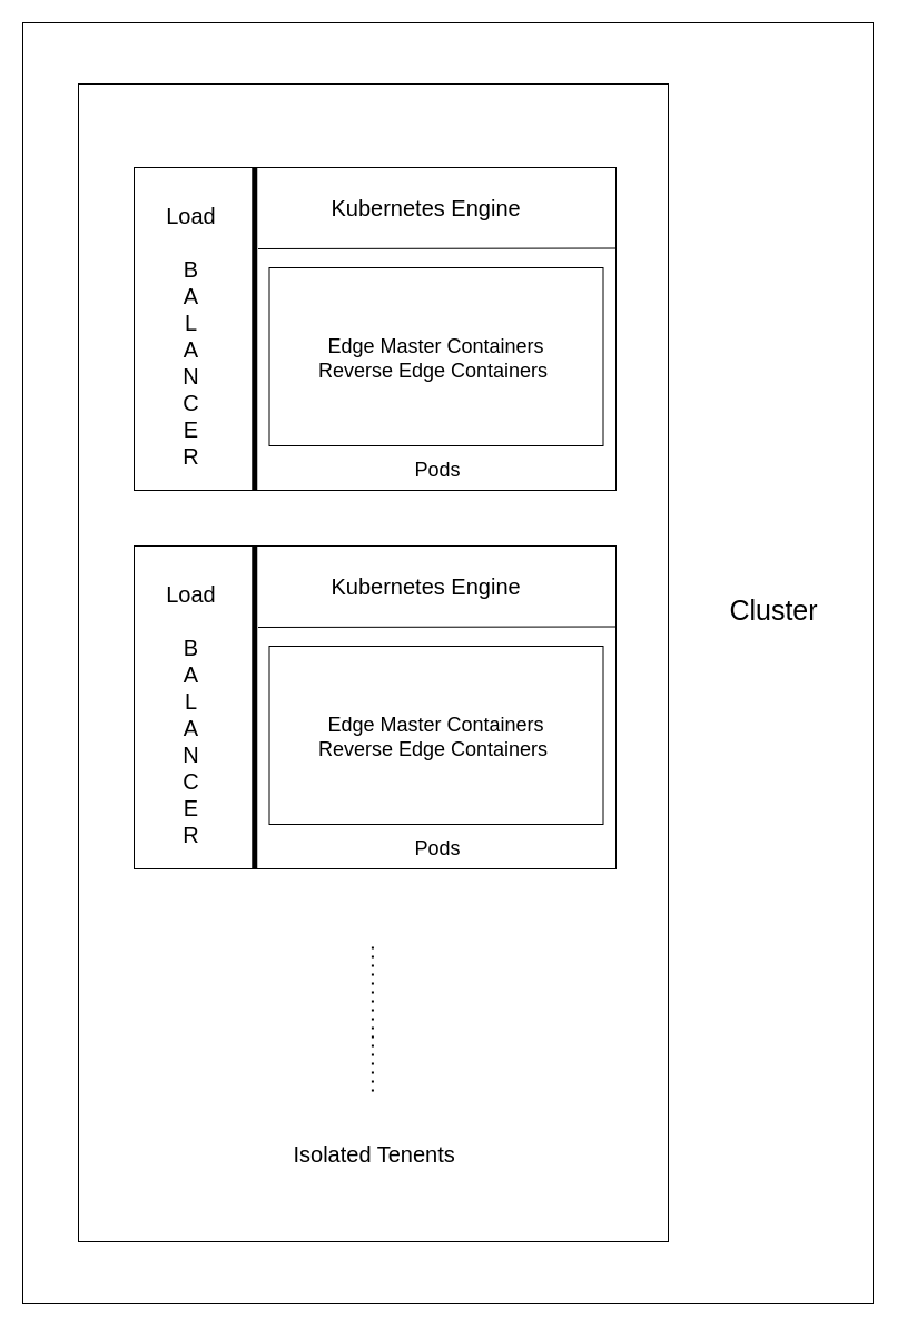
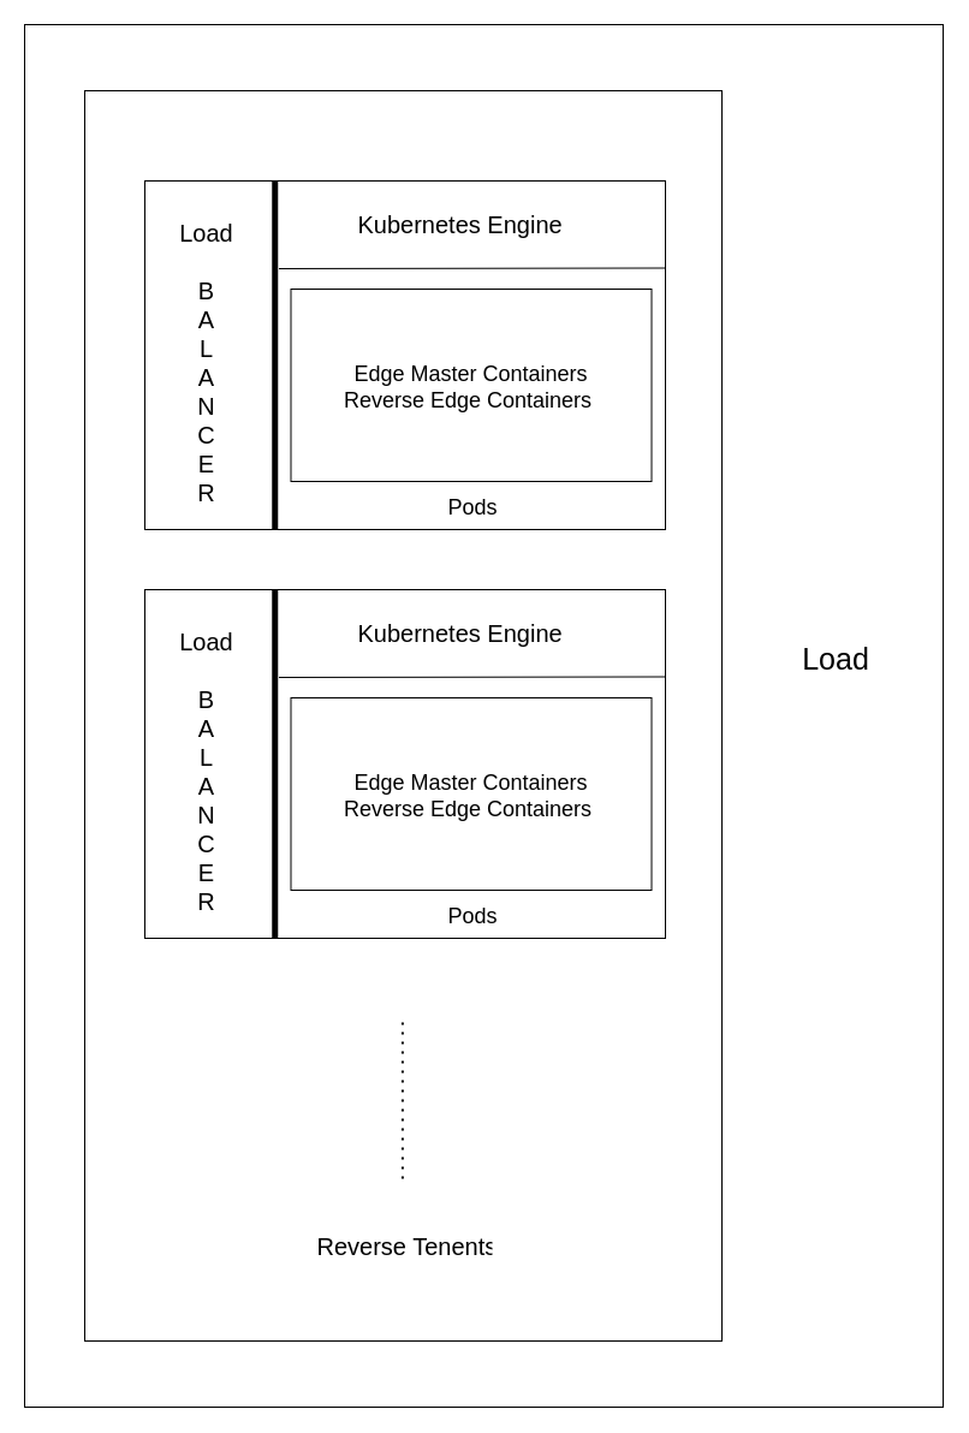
- <mxCell id="15" value="Cluster" style="text;strokeColor=none;fillColor=none;align=center;verticalAlign=middle;spacingLeft=4;spacingRight=4;overflow=hidden;points=[[0,0.5],[1,0.5]];portConstraint=eastwest;rotatable=0;fontSize=25;" parent="1" vertex="1"><mxGeometry x="630" y="500" width="130" height="90" as="geometry" /></mxCell>
+ <mxCell id="15" value="Load" style="text;strokeColor=none;fillColor=none;align=center;verticalAlign=middle;spacingLeft=4;spacingRight=4;overflow=hidden;points=[[0,0.5],[1,0.5]];portConstraint=eastwest;rotatable=0;fontSize=25;" parent="1" vertex="1"><mxGeometry x="630" y="500" width="130" height="90" as="geometry" /></mxCell>
- <mxCell id="5" value="Isolated Tenents" style="text;strokeColor=none;fillColor=none;align=left;verticalAlign=middle;spacingLeft=4;spacingRight=4;overflow=hidden;points=[[0,0.5],[1,0.5]];portConstraint=eastwest;rotatable=0;fontSize=20;" parent="1" vertex="1"><mxGeometry x="257.5" y="1020" width="155" height="30" as="geometry" /></mxCell>
+ <mxCell id="5" value="Reverse Tenents" style="text;strokeColor=none;fillColor=none;align=left;verticalAlign=middle;spacingLeft=4;spacingRight=4;overflow=hidden;points=[[0,0.5],[1,0.5]];portConstraint=eastwest;rotatable=0;fontSize=20;" parent="1" vertex="1"><mxGeometry x="257.5" y="1020" width="155" height="30" as="geometry" /></mxCell>
